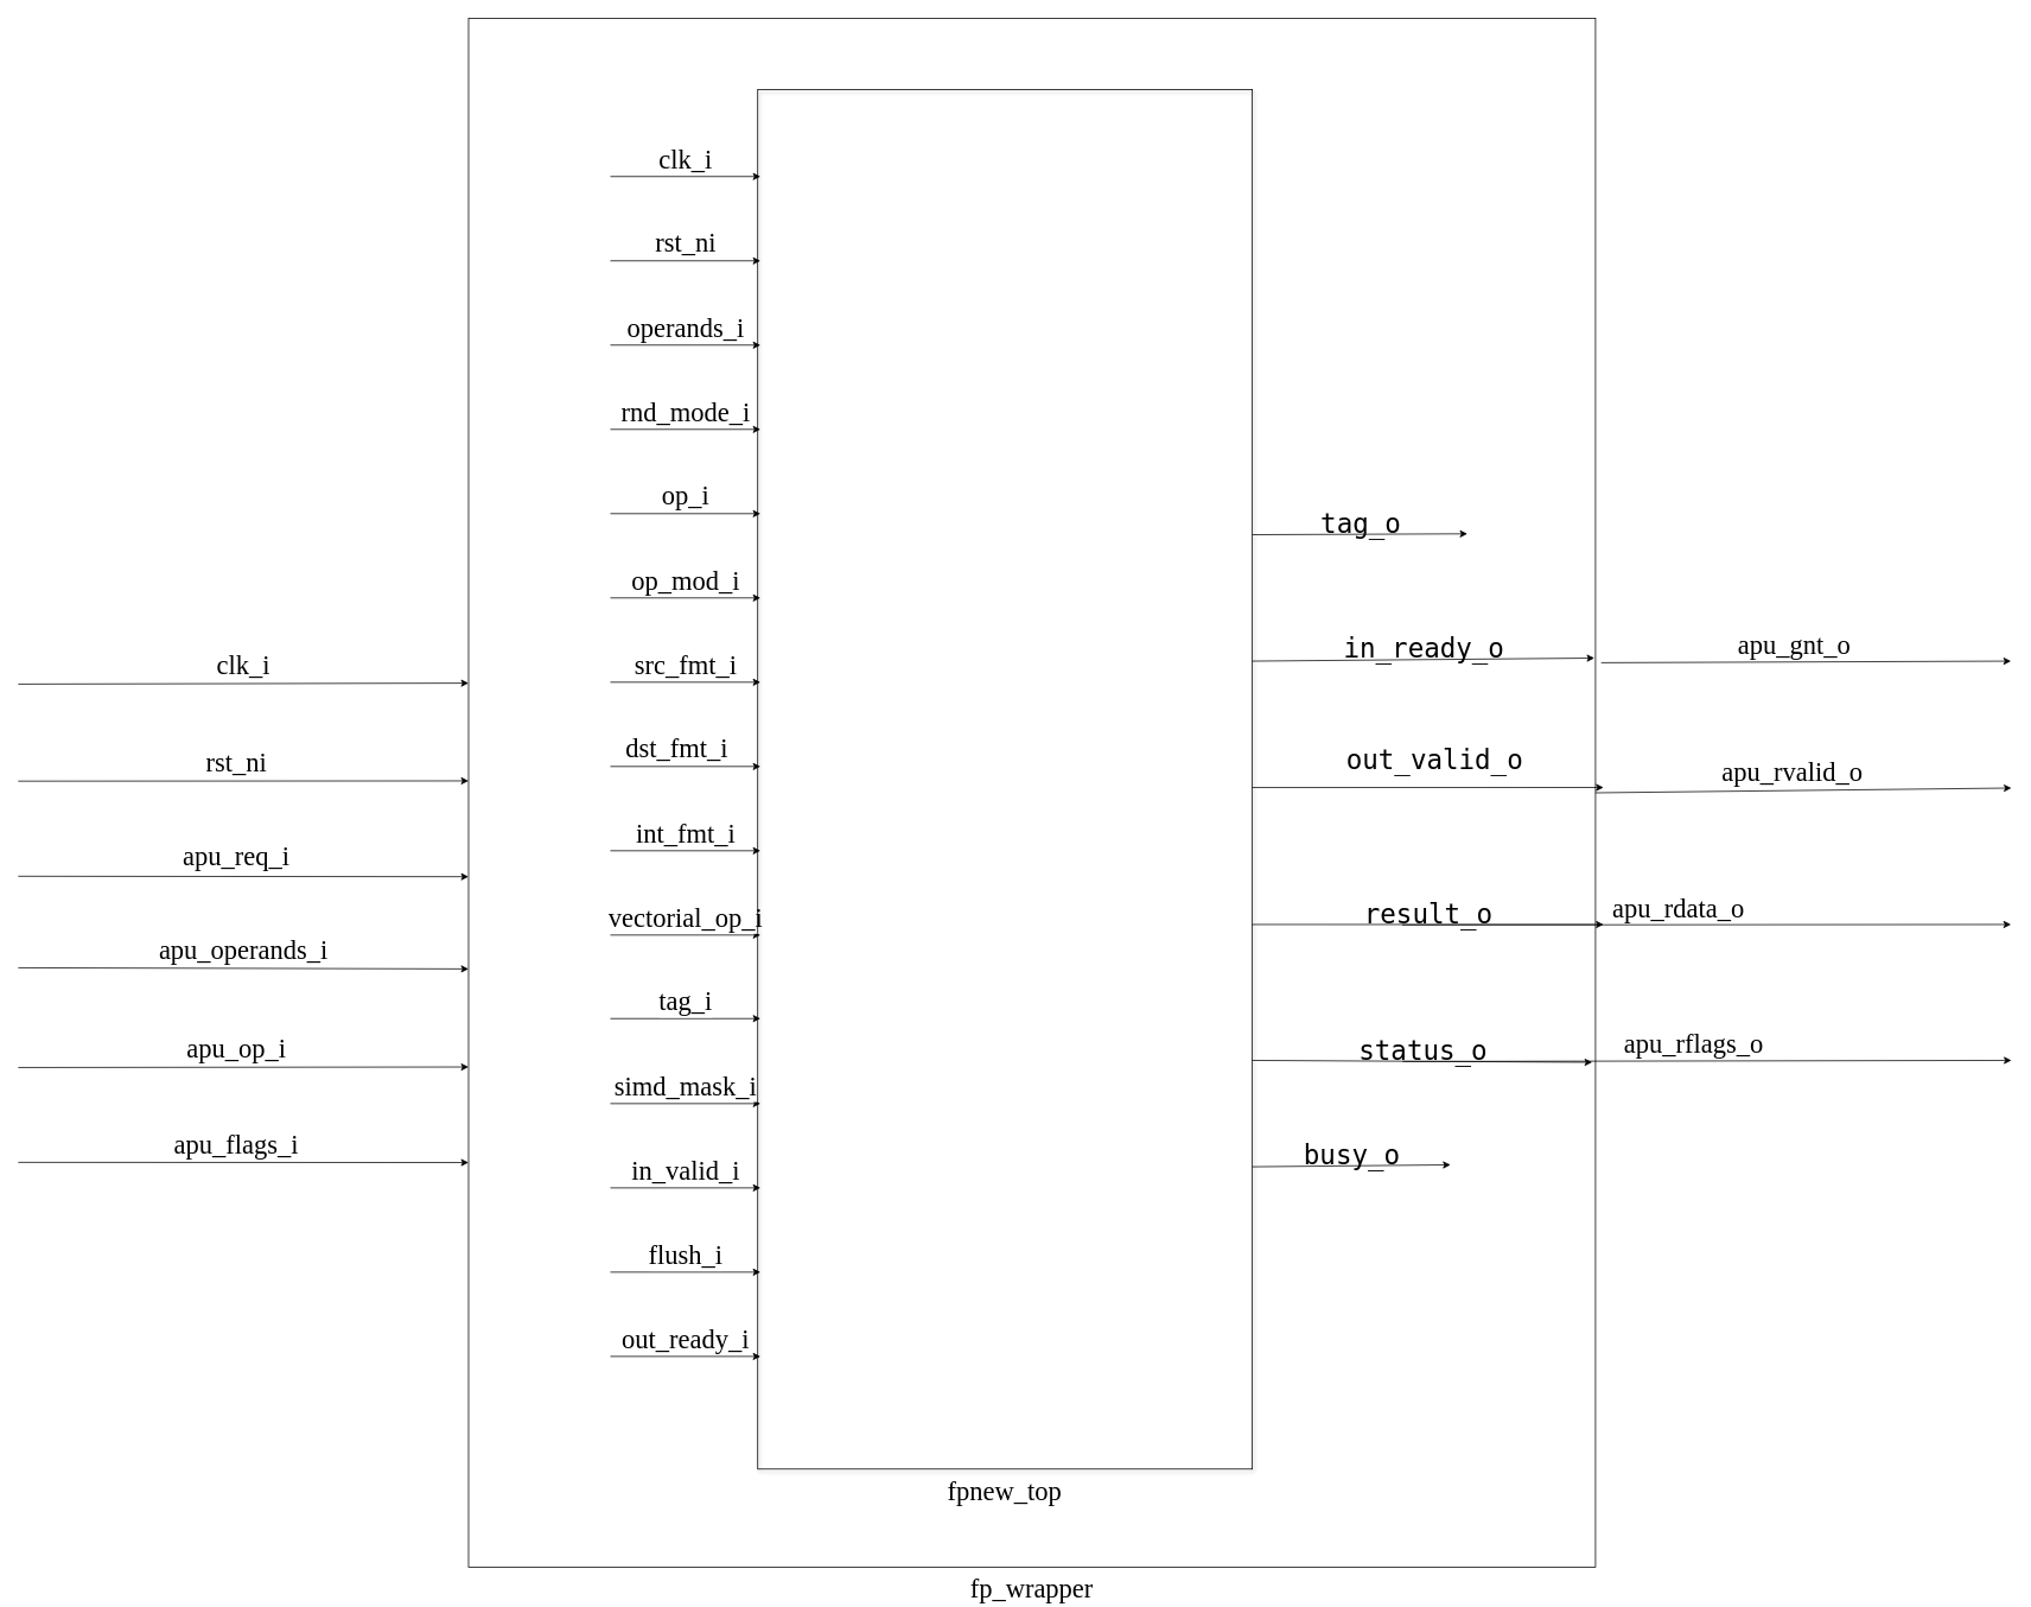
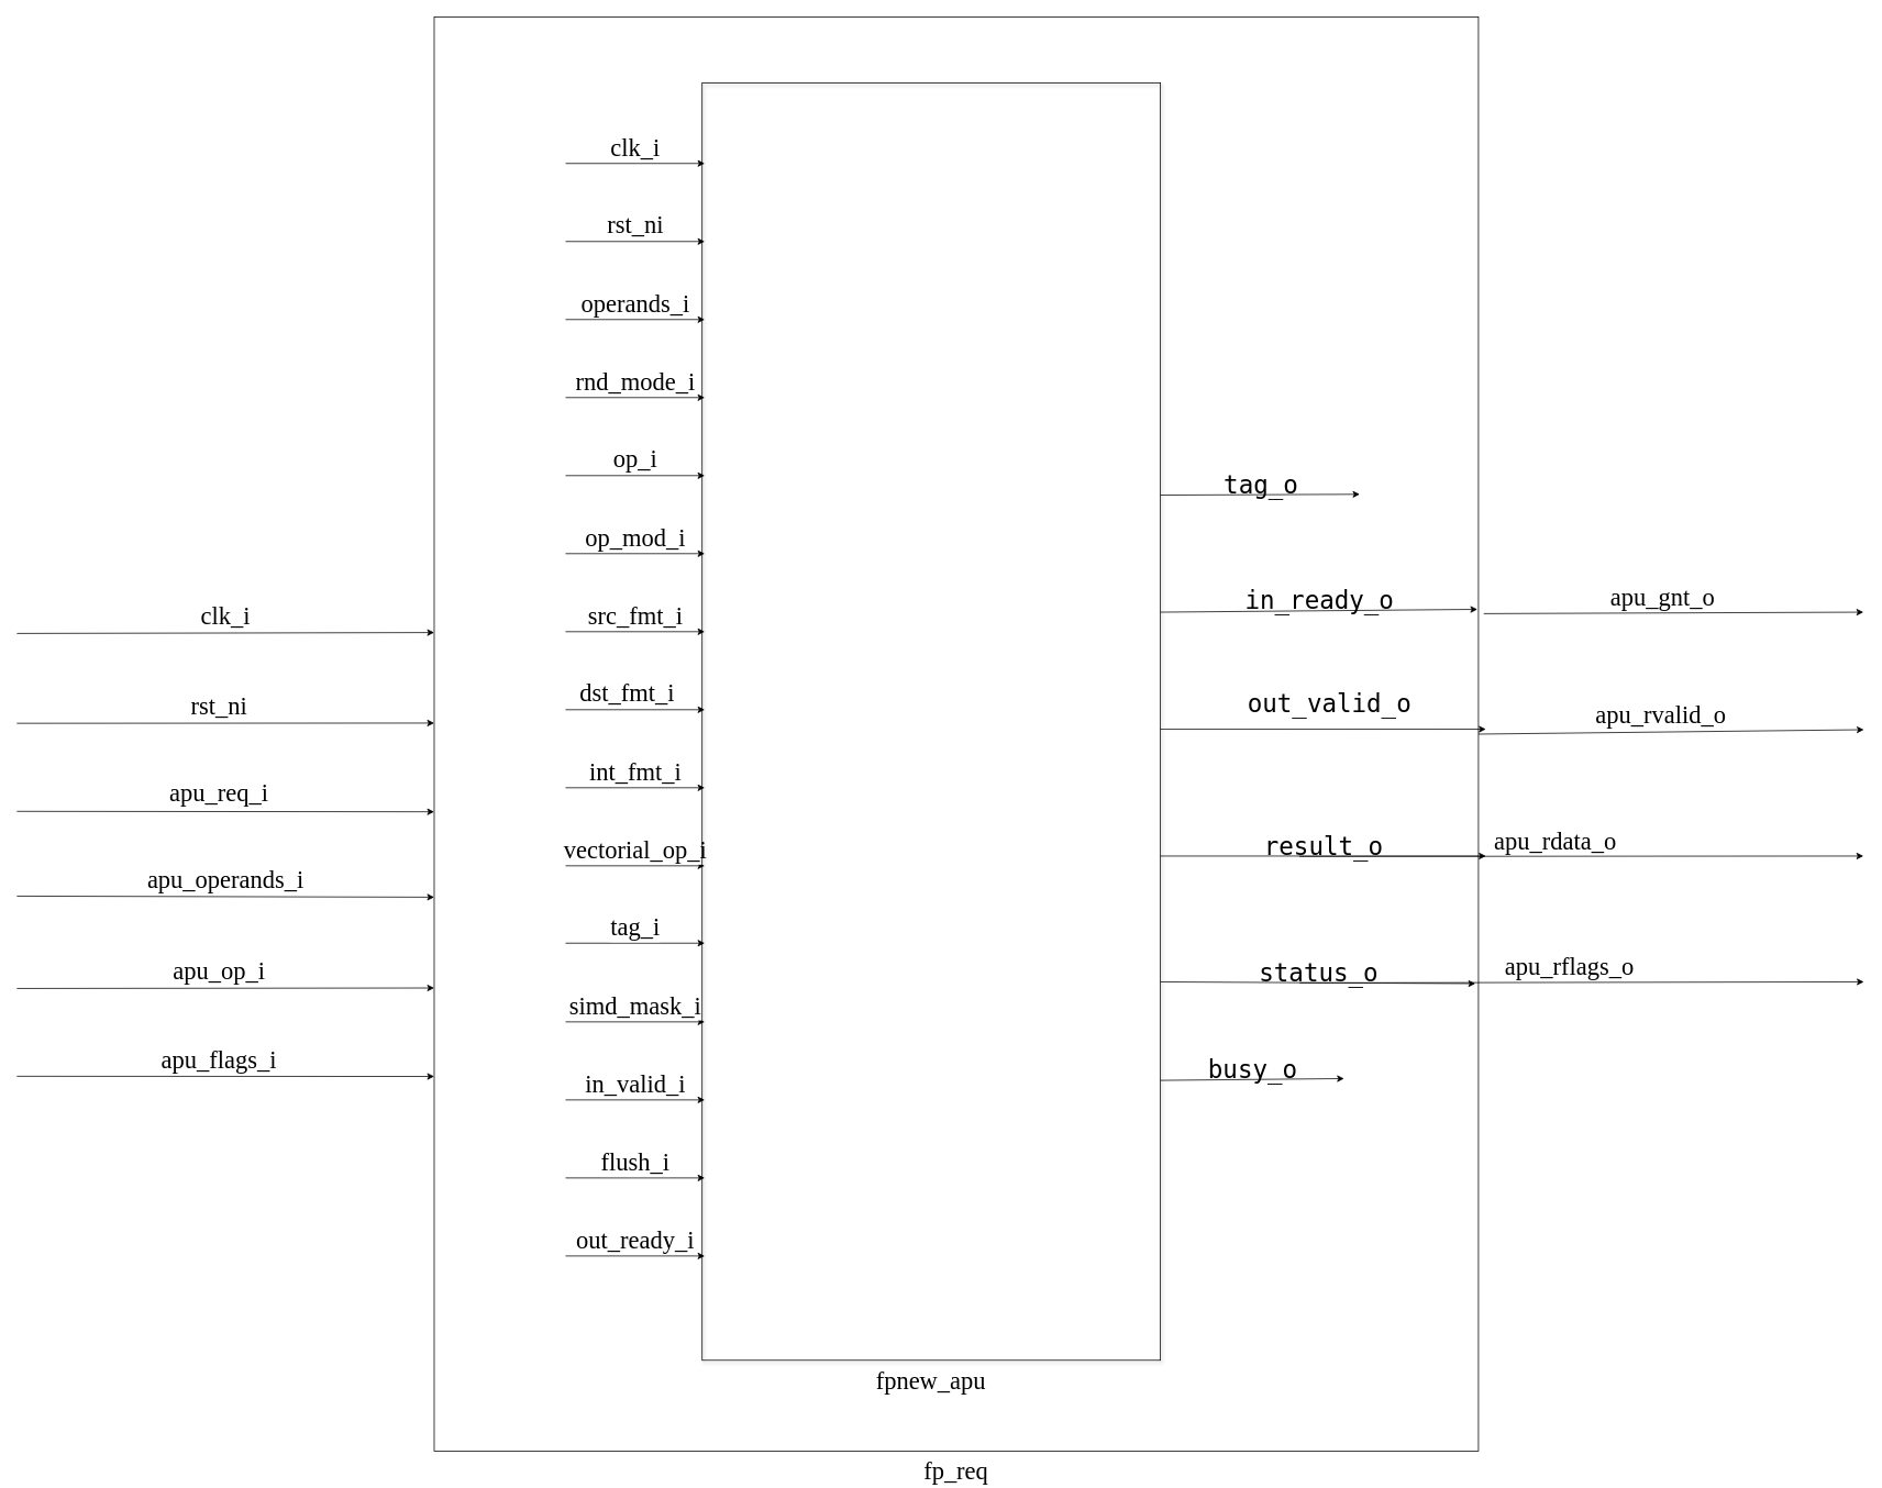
- <mxCell id="47" value="fpnew_top" style="rounded=0;whiteSpace=wrap;direction=south;verticalAlign=top;labelPosition=center;verticalLabelPosition=bottom;align=center;glass=0;shadow=1;treeMoving=1;absoluteArcSize=1;points=[[0,0,0,0,0],[0,0.25,0,0,0],[0,0.5,0,0,0],[0,0.75,0,0,0],[0,1,0,0,0],[0.25,0,0,0,0],[0.25,1,0,0,0],[0.5,0,0,0,0],[0.5,1,0,0,0],[0.75,0,0,0,0],[0.75,1,0,0,0],[1,0,0,0,0],[1,0.25,0,0,0],[1,0.5,0,0,0],[1,0.75,0,0,0],[1,1,0,0,0]];fillColor=none;allowArrows=0;collapsible=1;container=0;connectable=1;fontColor=#000000;fontSize=30;html=1;labelBorderColor=none;textShadow=0;fontFamily=Times New Roman;" parent="1" vertex="1"><mxGeometry x="851.26" y="100" width="555.97" height="1549.8" as="geometry"><mxRectangle x="773" y="90" width="130" height="40" as="alternateBounds" /></mxGeometry></mxCell>
+ <mxCell id="47" value="fpnew_apu" style="rounded=0;whiteSpace=wrap;direction=south;verticalAlign=top;labelPosition=center;verticalLabelPosition=bottom;align=center;glass=0;shadow=1;treeMoving=1;absoluteArcSize=1;points=[[0,0,0,0,0],[0,0.25,0,0,0],[0,0.5,0,0,0],[0,0.75,0,0,0],[0,1,0,0,0],[0.25,0,0,0,0],[0.25,1,0,0,0],[0.5,0,0,0,0],[0.5,1,0,0,0],[0.75,0,0,0,0],[0.75,1,0,0,0],[1,0,0,0,0],[1,0.25,0,0,0],[1,0.5,0,0,0],[1,0.75,0,0,0],[1,1,0,0,0]];fillColor=none;allowArrows=0;collapsible=1;container=0;connectable=1;fontColor=#000000;fontSize=30;html=1;labelBorderColor=none;textShadow=0;fontFamily=Times New Roman;" parent="1" vertex="1"><mxGeometry x="851.26" y="100" width="555.97" height="1549.8" as="geometry"><mxRectangle x="773" y="90" width="130" height="40" as="alternateBounds" /></mxGeometry></mxCell>
- <mxCell id="2" value="fp_wrapper" style="rounded=0;direction=south;verticalAlign=top;labelPosition=center;verticalLabelPosition=bottom;align=center;fillColor=none;strokeColor=#000000;fontSize=30;labelBorderColor=none;labelBackgroundColor=none;fontFamily=Times New Roman;textShadow=0;whiteSpace=wrap;fontColor=#000000;html=1;container=0;" parent="1" vertex="1"><mxGeometry x="526.23" y="20" width="1266.77" height="1740" as="geometry" /></mxCell>
+ <mxCell id="2" value="fp_req" style="rounded=0;direction=south;verticalAlign=top;labelPosition=center;verticalLabelPosition=bottom;align=center;fillColor=none;strokeColor=#000000;fontSize=30;labelBorderColor=none;labelBackgroundColor=none;fontFamily=Times New Roman;textShadow=0;whiteSpace=wrap;fontColor=#000000;html=1;container=0;" parent="1" vertex="1"><mxGeometry x="526.23" y="20" width="1266.77" height="1740" as="geometry" /></mxCell>
